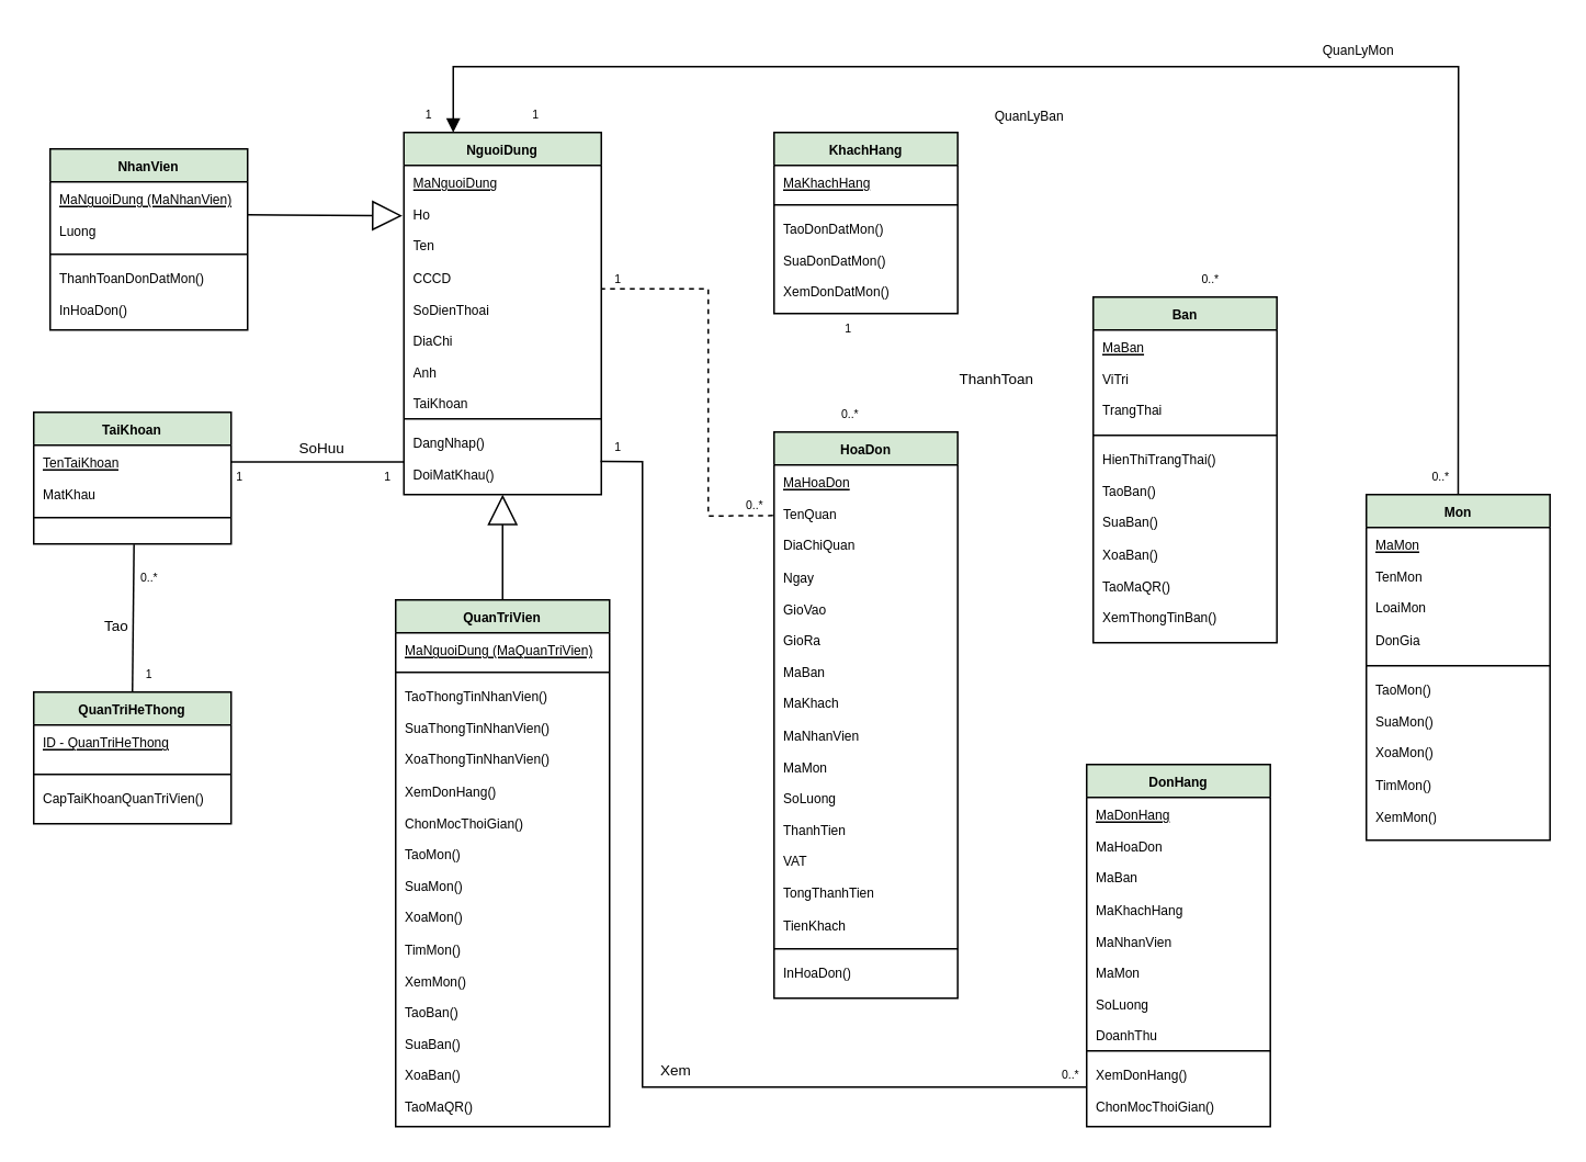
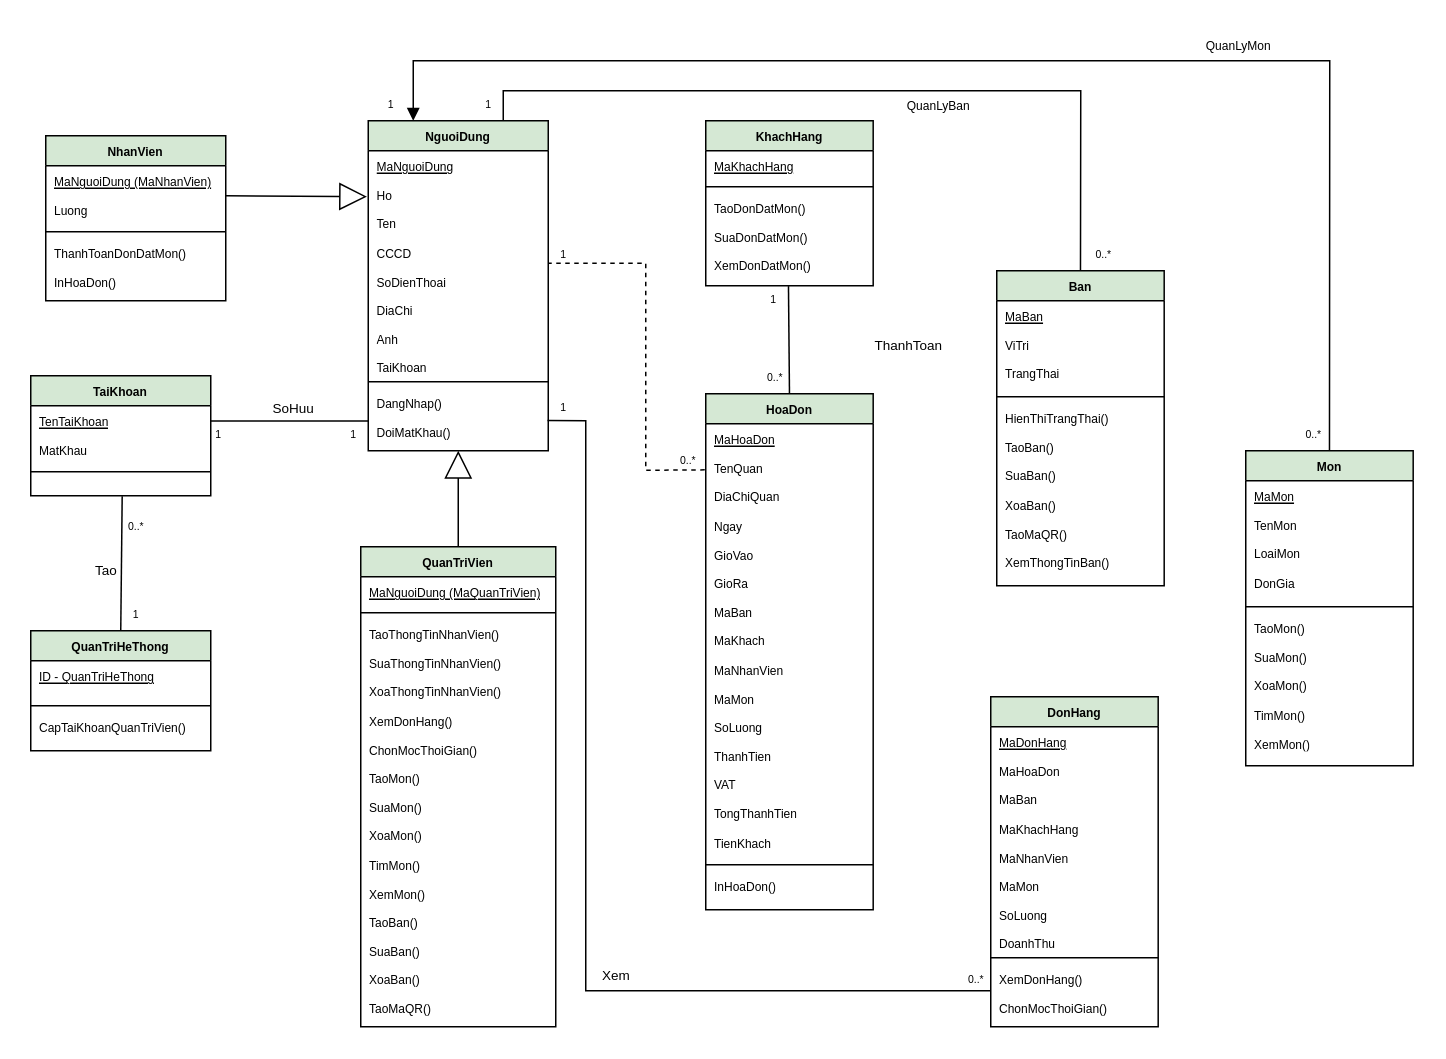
+ <mxCell id="57" value="" style="endArrow=none;html=1;rounded=0;entryX=0.75;entryY=0;entryDx=0;entryDy=0;exitX=0.5;exitY=0;exitDx=0;exitDy=0;" parent="1" source="34" target="10" edge="1"><mxGeometry width="50" height="50" relative="1" as="geometry"><mxPoint x="515" y="200" as="sourcePoint" /><mxPoint x="516" y="272" as="targetPoint" /><Array as="points"><mxPoint x="720" y="60" /><mxPoint x="335" y="60" /></Array></mxGeometry></mxCell>
+ <mxCell id="48" value="" style="endArrow=none;html=1;rounded=0;entryX=0.5;entryY=0;entryDx=0;entryDy=0;exitX=0.494;exitY=1.004;exitDx=0;exitDy=0;exitPerimeter=0;" parent="1" source="25" target="30" edge="1"><mxGeometry width="50" height="50" relative="1" as="geometry"><mxPoint x="410" y="230" as="sourcePoint" /><mxPoint x="500" y="230" as="targetPoint" /></mxGeometry></mxCell>
